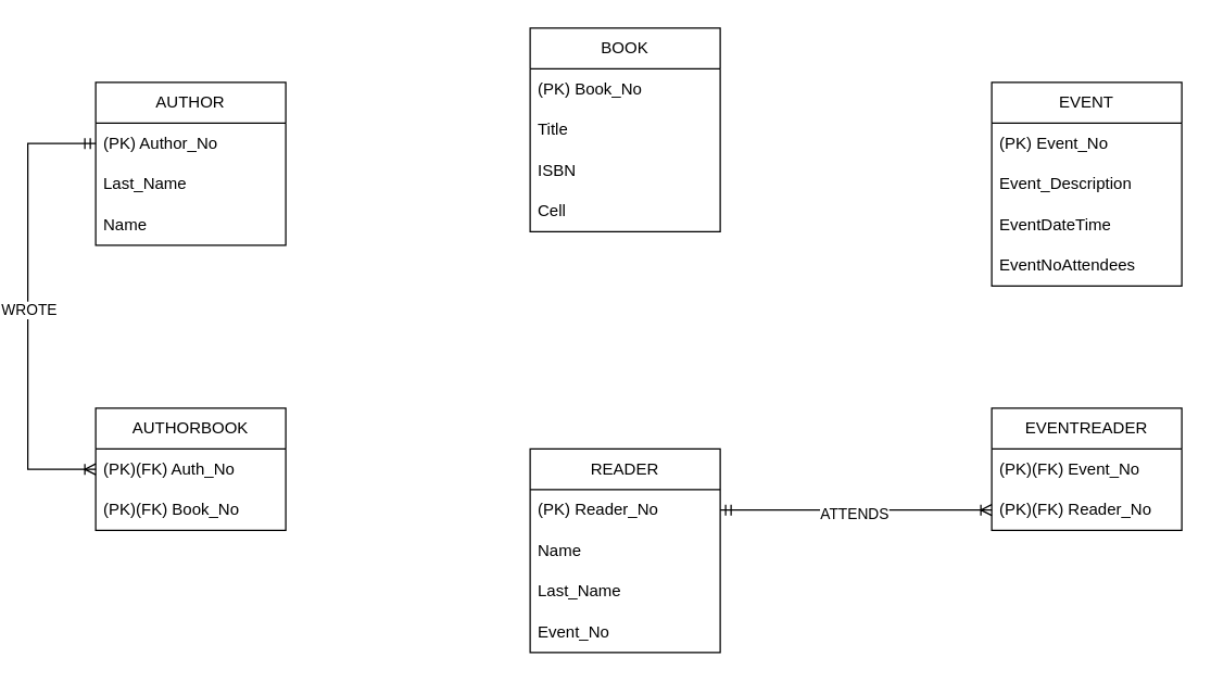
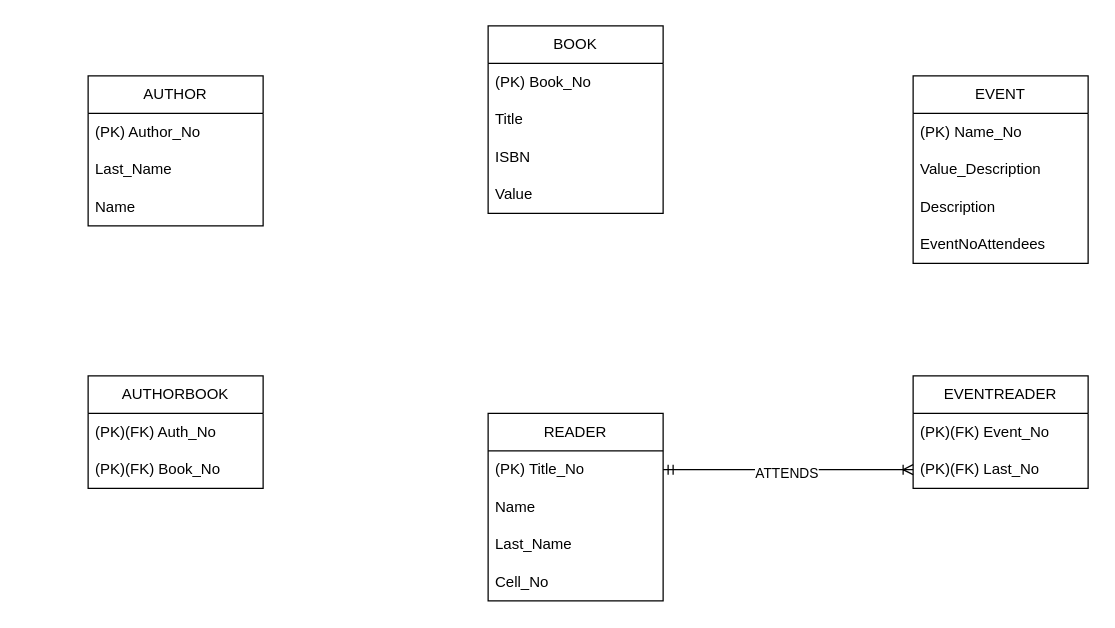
- <mxCell id="20" value="(PK) Event_No" style="text;strokeColor=none;fillColor=none;align=left;verticalAlign=middle;spacingLeft=4;spacingRight=4;overflow=hidden;points=[[0,0.5],[1,0.5]];portConstraint=eastwest;rotatable=0;whiteSpace=wrap;html=1;" vertex="1" parent="19"><mxGeometry y="30" width="140" height="30" as="geometry" /></mxCell>
+ <mxCell id="20" value="(PK) Name_No" style="text;strokeColor=none;fillColor=none;align=left;verticalAlign=middle;spacingLeft=4;spacingRight=4;overflow=hidden;points=[[0,0.5],[1,0.5]];portConstraint=eastwest;rotatable=0;whiteSpace=wrap;html=1;" vertex="1" parent="19"><mxGeometry y="30" width="140" height="30" as="geometry" /></mxCell>
- <mxCell id="21" value="Event_Description" style="text;strokeColor=none;fillColor=none;align=left;verticalAlign=middle;spacingLeft=4;spacingRight=4;overflow=hidden;points=[[0,0.5],[1,0.5]];portConstraint=eastwest;rotatable=0;whiteSpace=wrap;html=1;" vertex="1" parent="19"><mxGeometry y="60" width="140" height="30" as="geometry" /></mxCell>
+ <mxCell id="21" value="Value_Description" style="text;strokeColor=none;fillColor=none;align=left;verticalAlign=middle;spacingLeft=4;spacingRight=4;overflow=hidden;points=[[0,0.5],[1,0.5]];portConstraint=eastwest;rotatable=0;whiteSpace=wrap;html=1;" vertex="1" parent="19"><mxGeometry y="60" width="140" height="30" as="geometry" /></mxCell>
- <mxCell id="13" value="Cell" style="text;strokeColor=none;fillColor=none;align=left;verticalAlign=middle;spacingLeft=4;spacingRight=4;overflow=hidden;points=[[0,0.5],[1,0.5]];portConstraint=eastwest;rotatable=0;whiteSpace=wrap;html=1;" vertex="1" parent="9"><mxGeometry y="120" width="140" height="30" as="geometry" /></mxCell>
+ <mxCell id="13" value="Value" style="text;strokeColor=none;fillColor=none;align=left;verticalAlign=middle;spacingLeft=4;spacingRight=4;overflow=hidden;points=[[0,0.5],[1,0.5]];portConstraint=eastwest;rotatable=0;whiteSpace=wrap;html=1;" vertex="1" parent="9"><mxGeometry y="120" width="140" height="30" as="geometry" /></mxCell>
- <mxCell id="22" value="EventDateTime" style="text;strokeColor=none;fillColor=none;align=left;verticalAlign=middle;spacingLeft=4;spacingRight=4;overflow=hidden;points=[[0,0.5],[1,0.5]];portConstraint=eastwest;rotatable=0;whiteSpace=wrap;html=1;" vertex="1" parent="19"><mxGeometry y="90" width="140" height="30" as="geometry" /></mxCell>
+ <mxCell id="22" value="Description" style="text;strokeColor=none;fillColor=none;align=left;verticalAlign=middle;spacingLeft=4;spacingRight=4;overflow=hidden;points=[[0,0.5],[1,0.5]];portConstraint=eastwest;rotatable=0;whiteSpace=wrap;html=1;" vertex="1" parent="19"><mxGeometry y="90" width="140" height="30" as="geometry" /></mxCell>
- <mxCell id="27" value="" style="edgeStyle=orthogonalEdgeStyle;fontSize=12;html=1;endArrow=ERoneToMany;startArrow=ERmandOne;rounded=0;entryX=0;entryY=0.5;entryDx=0;entryDy=0;exitX=0;exitY=0.5;exitDx=0;exitDy=0;" edge="1" parent="1" source="3" target="7"><mxGeometry width="100" height="100" relative="1" as="geometry"><mxPoint x="-180" y="200" as="sourcePoint" /><mxPoint x="-40" y="230" as="targetPoint" /><Array as="points"><mxPoint x="20" y="105" /><mxPoint x="20" y="345" /></Array></mxGeometry></mxCell>
- <mxCell id="28" value="WROTE" style="edgeLabel;html=1;align=center;verticalAlign=middle;resizable=0;points=[];" vertex="1" connectable="0" parent="27"><mxGeometry x="0.009" relative="1" as="geometry"><mxPoint as="offset" /></mxGeometry></mxCell>
- <mxCell id="15" value="(PK) Reader_No" style="text;strokeColor=none;fillColor=none;align=left;verticalAlign=middle;spacingLeft=4;spacingRight=4;overflow=hidden;points=[[0,0.5],[1,0.5]];portConstraint=eastwest;rotatable=0;whiteSpace=wrap;html=1;" vertex="1" parent="14"><mxGeometry y="30" width="140" height="30" as="geometry" /></mxCell>
+ <mxCell id="15" value="(PK) Title_No" style="text;strokeColor=none;fillColor=none;align=left;verticalAlign=middle;spacingLeft=4;spacingRight=4;overflow=hidden;points=[[0,0.5],[1,0.5]];portConstraint=eastwest;rotatable=0;whiteSpace=wrap;html=1;" vertex="1" parent="14"><mxGeometry y="30" width="140" height="30" as="geometry" /></mxCell>
- <mxCell id="26" value="(PK)(FK) Reader_No" style="text;strokeColor=none;fillColor=none;align=left;verticalAlign=middle;spacingLeft=4;spacingRight=4;overflow=hidden;points=[[0,0.5],[1,0.5]];portConstraint=eastwest;rotatable=0;whiteSpace=wrap;html=1;" vertex="1" parent="24"><mxGeometry y="60" width="140" height="30" as="geometry" /></mxCell>
+ <mxCell id="26" value="(PK)(FK) Last_No" style="text;strokeColor=none;fillColor=none;align=left;verticalAlign=middle;spacingLeft=4;spacingRight=4;overflow=hidden;points=[[0,0.5],[1,0.5]];portConstraint=eastwest;rotatable=0;whiteSpace=wrap;html=1;" vertex="1" parent="24"><mxGeometry y="60" width="140" height="30" as="geometry" /></mxCell>
- <mxCell id="18" value="Event_No" style="text;strokeColor=none;fillColor=none;align=left;verticalAlign=middle;spacingLeft=4;spacingRight=4;overflow=hidden;points=[[0,0.5],[1,0.5]];portConstraint=eastwest;rotatable=0;whiteSpace=wrap;html=1;" vertex="1" parent="14"><mxGeometry y="120" width="140" height="30" as="geometry" /></mxCell>
+ <mxCell id="18" value="Cell_No" style="text;strokeColor=none;fillColor=none;align=left;verticalAlign=middle;spacingLeft=4;spacingRight=4;overflow=hidden;points=[[0,0.5],[1,0.5]];portConstraint=eastwest;rotatable=0;whiteSpace=wrap;html=1;" vertex="1" parent="14"><mxGeometry y="120" width="140" height="30" as="geometry" /></mxCell>
